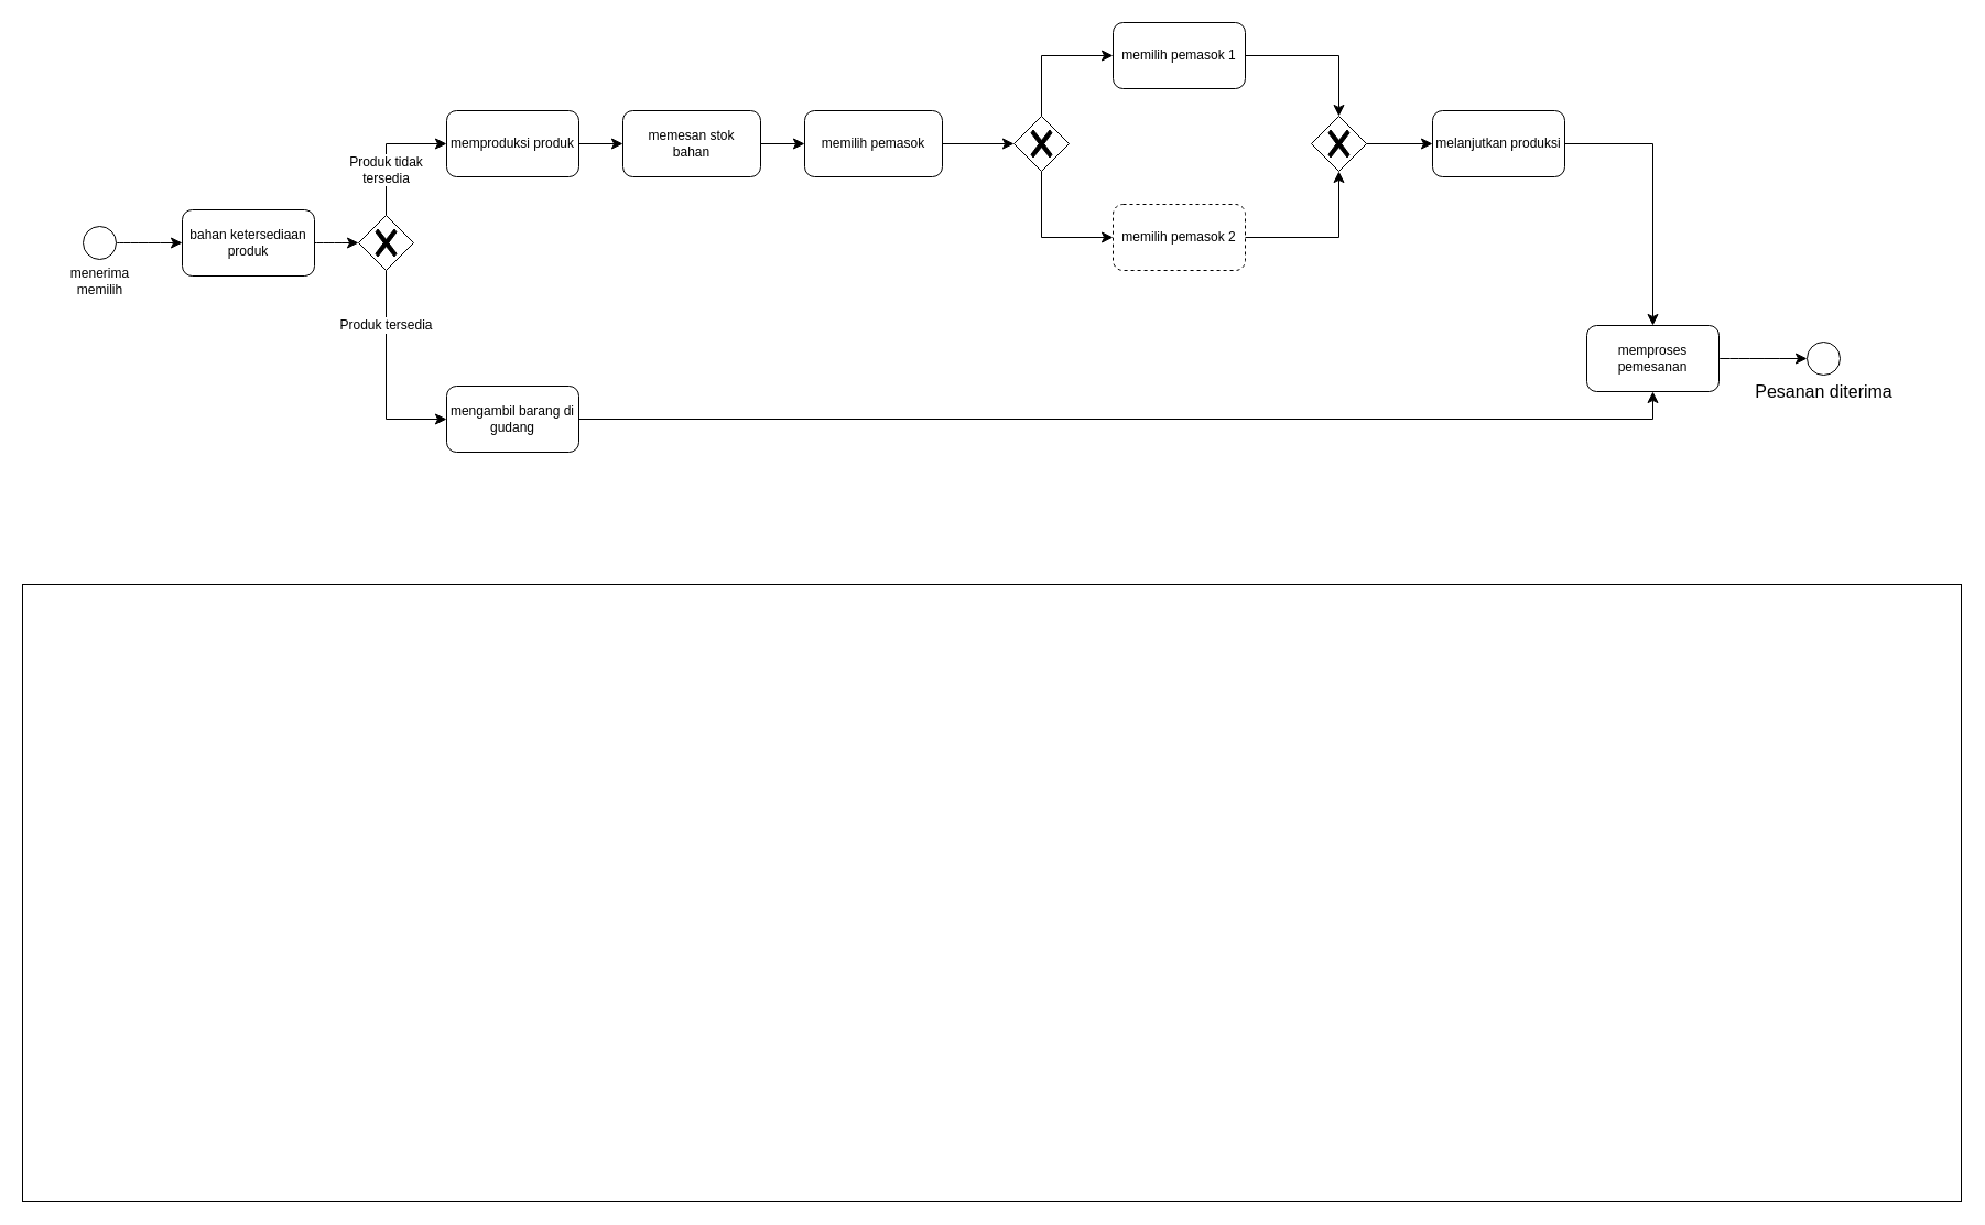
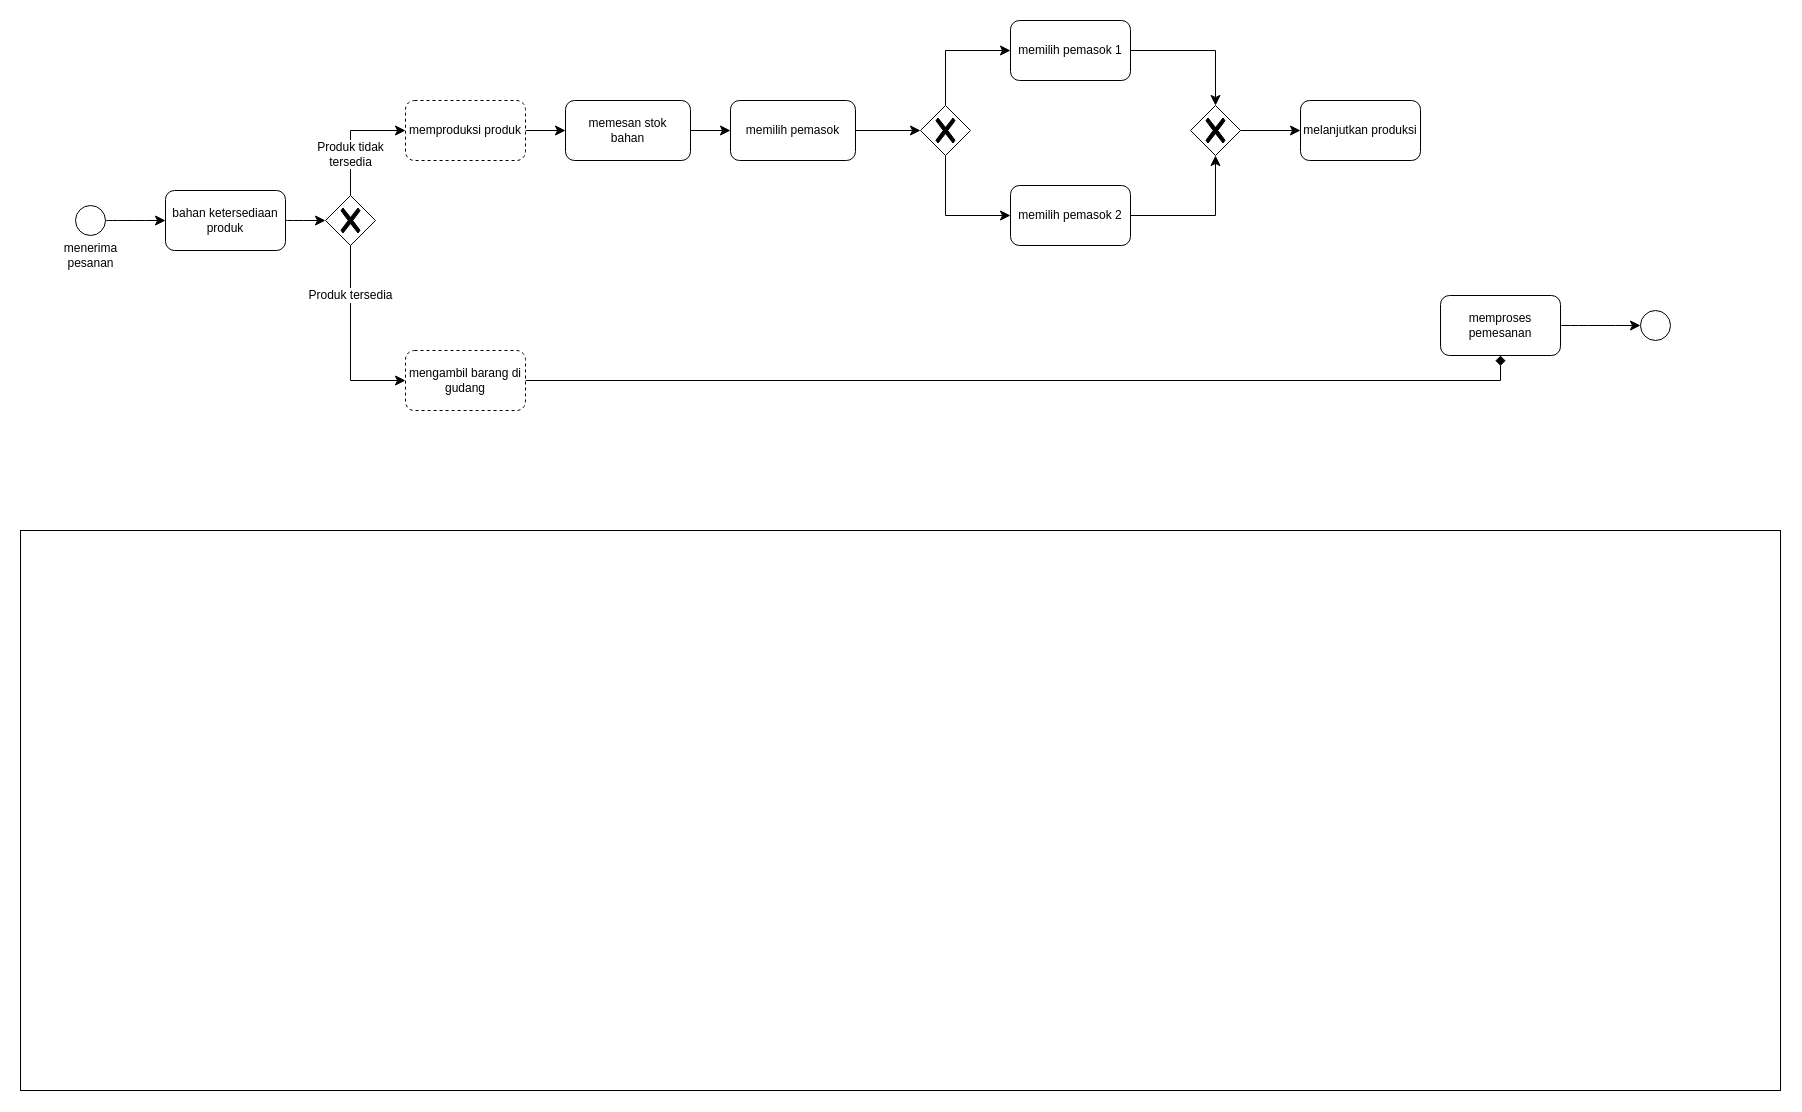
- <mxCell id="16" value="memproduksi produk" style="rounded=1;whiteSpace=wrap;html=1;" parent="1" vertex="1"><mxGeometry x="405" y="100" width="120" height="60" as="geometry" /></mxCell>
+ <mxCell id="16" value="memproduksi produk" style="rounded=1;whiteSpace=wrap;html=1;dashed=1;" parent="1" vertex="1"><mxGeometry x="405" y="100" width="120" height="60" as="geometry" /></mxCell>
- <mxCell id="30" style="edgeStyle=orthogonalEdgeStyle;rounded=0;orthogonalLoop=1;jettySize=auto;html=1;strokeColor=default;align=center;verticalAlign=middle;fontFamily=Helvetica;fontSize=12;fontColor=default;labelBackgroundColor=default;startSize=8;endArrow=classic;endSize=8;" parent="1" source="31" target="14" edge="1"><mxGeometry relative="1" as="geometry"><mxPoint x="1500" y="290" as="targetPoint" /></mxGeometry></mxCell>
- <mxCell id="26" value="memilih pemasok 2" style="rounded=1;whiteSpace=wrap;html=1;fontFamily=Helvetica;fontSize=12;fontColor=default;labelBackgroundColor=default;dashed=1;" parent="1" vertex="1"><mxGeometry x="1010" y="185" width="120" height="60" as="geometry" /></mxCell>
+ <mxCell id="26" value="memilih pemasok 2" style="rounded=1;whiteSpace=wrap;html=1;fontFamily=Helvetica;fontSize=12;fontColor=default;labelBackgroundColor=default;" parent="1" vertex="1"><mxGeometry x="1010" y="185" width="120" height="60" as="geometry" /></mxCell>
- <mxCell id="5" value="menerima&lt;div style=&quot;font-size: 12px;&quot;&gt;memilih&lt;/div&gt;" style="text;html=1;align=center;verticalAlign=middle;resizable=0;points=[];autosize=1;strokeColor=none;fillColor=none;fontSize=12;" parent="1" vertex="1"><mxGeometry x="50" y="235" width="80" height="40" as="geometry" /></mxCell>
+ <mxCell id="5" value="menerima&lt;div style=&quot;font-size: 12px;&quot;&gt;pesanan&lt;/div&gt;" style="text;html=1;align=center;verticalAlign=middle;resizable=0;points=[];autosize=1;strokeColor=none;fillColor=none;fontSize=12;" parent="1" vertex="1"><mxGeometry x="50" y="235" width="80" height="40" as="geometry" /></mxCell>
- <mxCell id="34" value="Pesanan diterima" style="text;html=1;align=center;verticalAlign=middle;resizable=0;points=[];autosize=1;strokeColor=none;fillColor=none;fontSize=16;" parent="32" vertex="1"><mxGeometry y="30" width="150" height="30" as="geometry" /></mxCell>
- <mxCell id="12" style="edgeStyle=orthogonalEdgeStyle;rounded=0;orthogonalLoop=1;jettySize=auto;html=1;fontSize=12;startSize=8;endSize=8;entryX=0.5;entryY=1;entryDx=0;entryDy=0;" parent="1" source="13" target="14" edge="1"><mxGeometry relative="1" as="geometry" /></mxCell>
+ <mxCell id="12" style="edgeStyle=orthogonalEdgeStyle;rounded=0;orthogonalLoop=1;jettySize=auto;html=1;fontSize=12;startSize=8;endSize=8;entryX=0.5;entryY=1;entryDx=0;entryDy=0;endArrow=diamond;" parent="1" source="13" target="14" edge="1"><mxGeometry relative="1" as="geometry" /></mxCell>
- <mxCell id="13" value="mengambil barang di gudang" style="rounded=1;whiteSpace=wrap;html=1;" parent="1" vertex="1"><mxGeometry x="405" y="350" width="120" height="60" as="geometry" /></mxCell>
+ <mxCell id="13" value="mengambil barang di gudang" style="rounded=1;whiteSpace=wrap;html=1;dashed=1;" parent="1" vertex="1"><mxGeometry x="405" y="350" width="120" height="60" as="geometry" /></mxCell>
